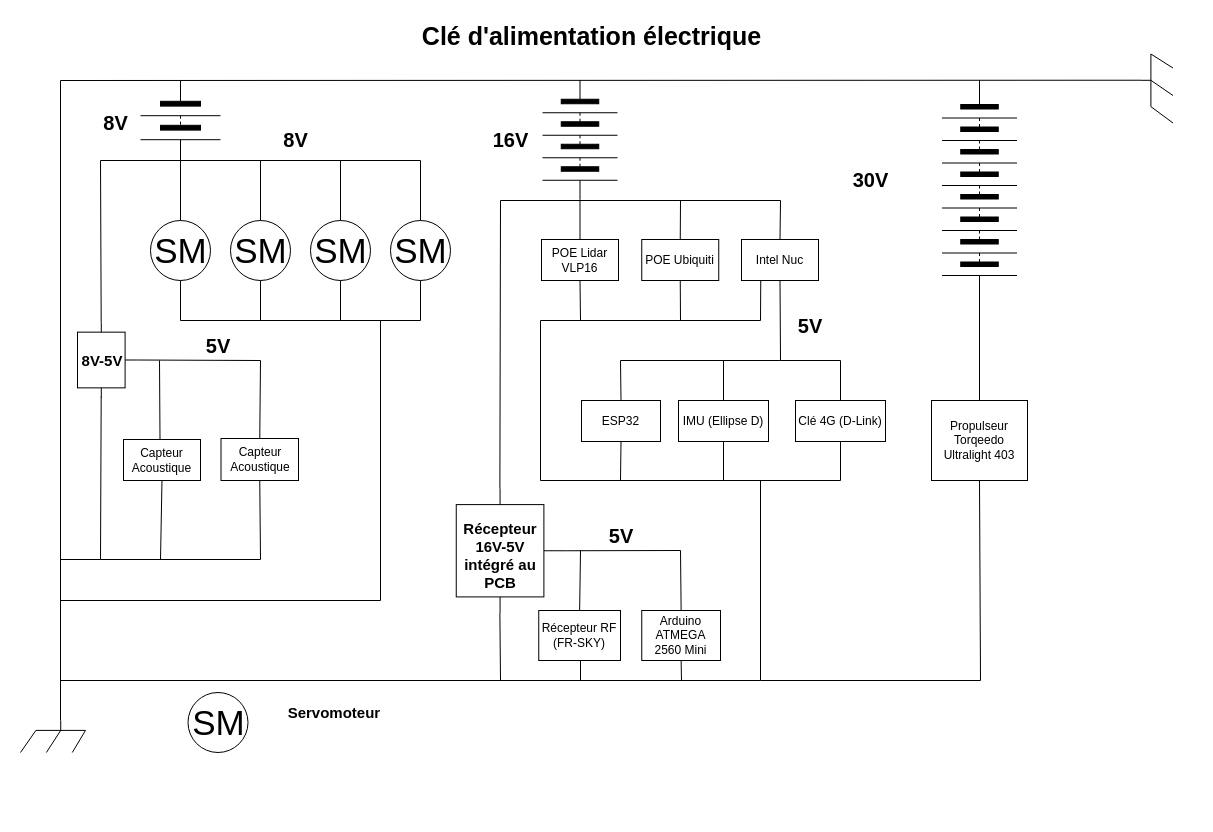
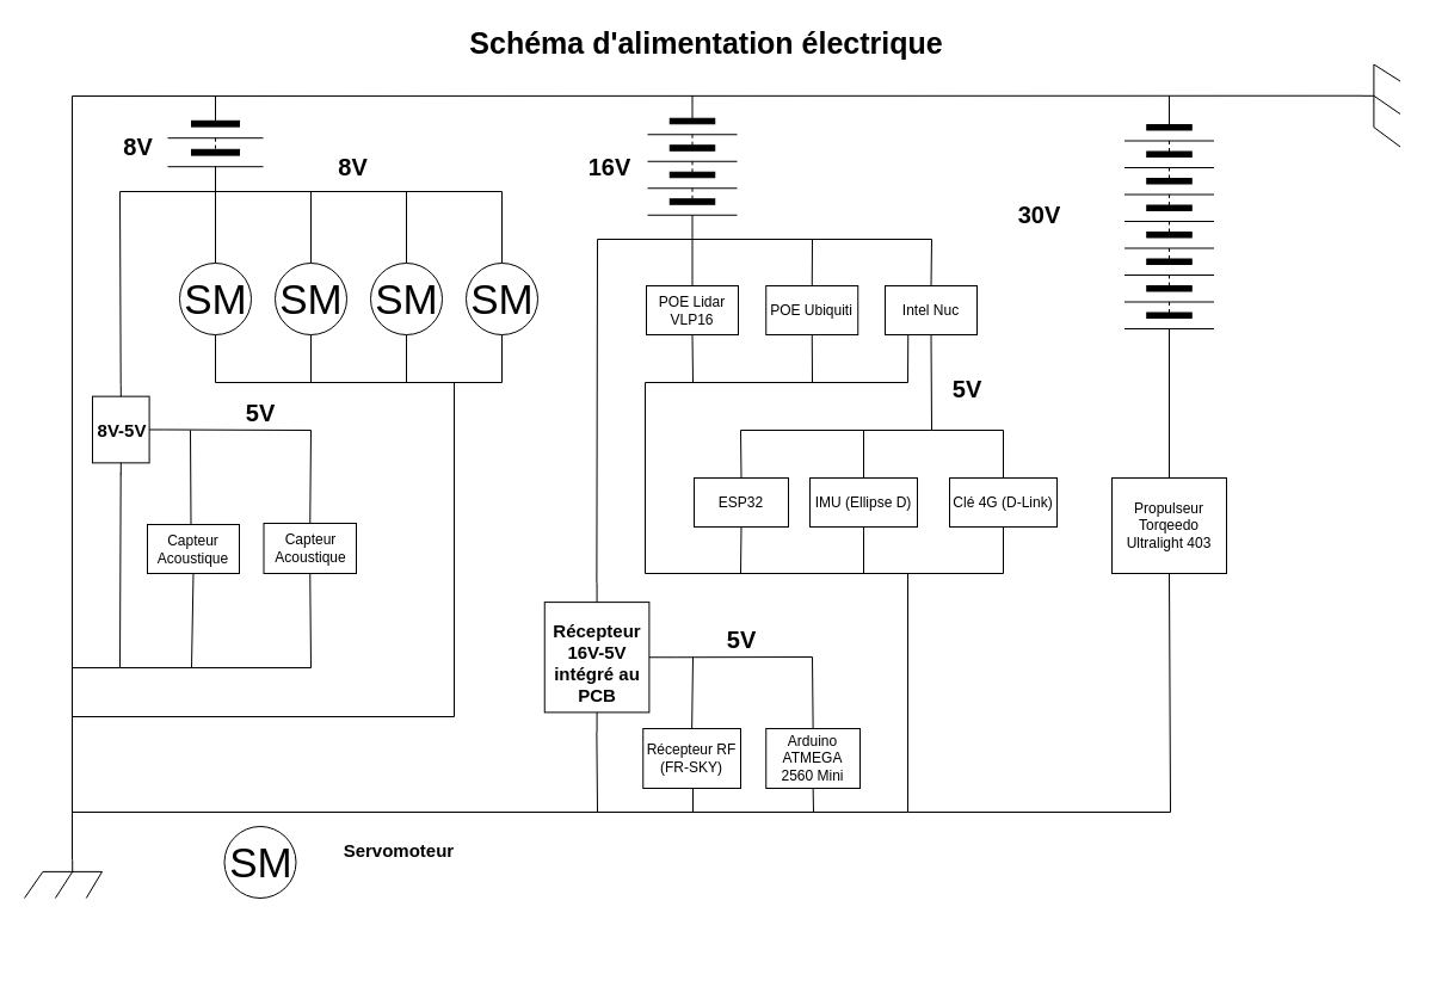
- <mxCell id="90" value="&lt;font size=&quot;1&quot; style=&quot;&quot;&gt;&lt;b style=&quot;font-size: 25px;&quot;&gt;Clé d'alimentation électrique&amp;nbsp;&lt;/b&gt;&lt;/font&gt;" style="text;html=1;align=center;verticalAlign=middle;whiteSpace=wrap;rounded=0;" vertex="1" parent="1"><mxGeometry x="230" y="20" width="730" height="30" as="geometry" /></mxCell>
+ <mxCell id="90" value="&lt;font size=&quot;1&quot; style=&quot;&quot;&gt;&lt;b style=&quot;font-size: 25px;&quot;&gt;Schéma d'alimentation électrique&amp;nbsp;&lt;/b&gt;&lt;/font&gt;" style="text;html=1;align=center;verticalAlign=middle;whiteSpace=wrap;rounded=0;" vertex="1" parent="1"><mxGeometry x="230" y="20" width="730" height="30" as="geometry" /></mxCell>
